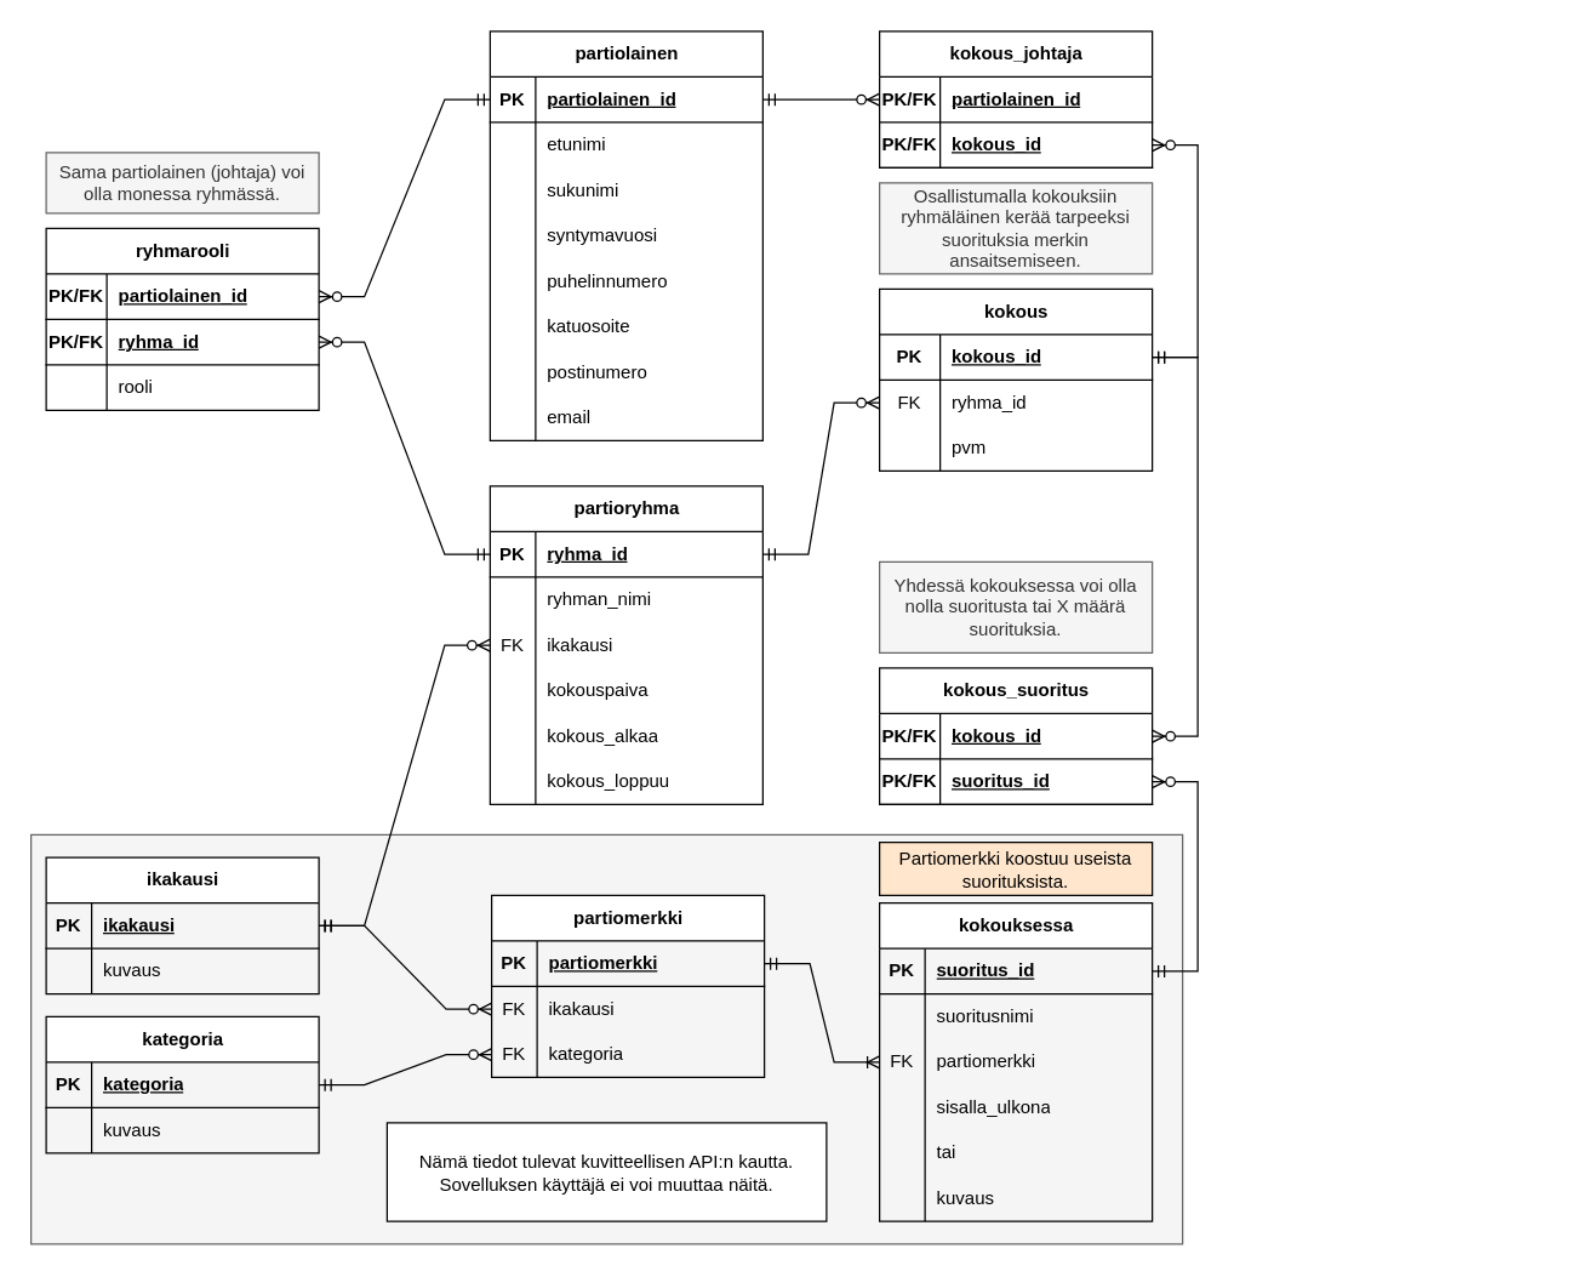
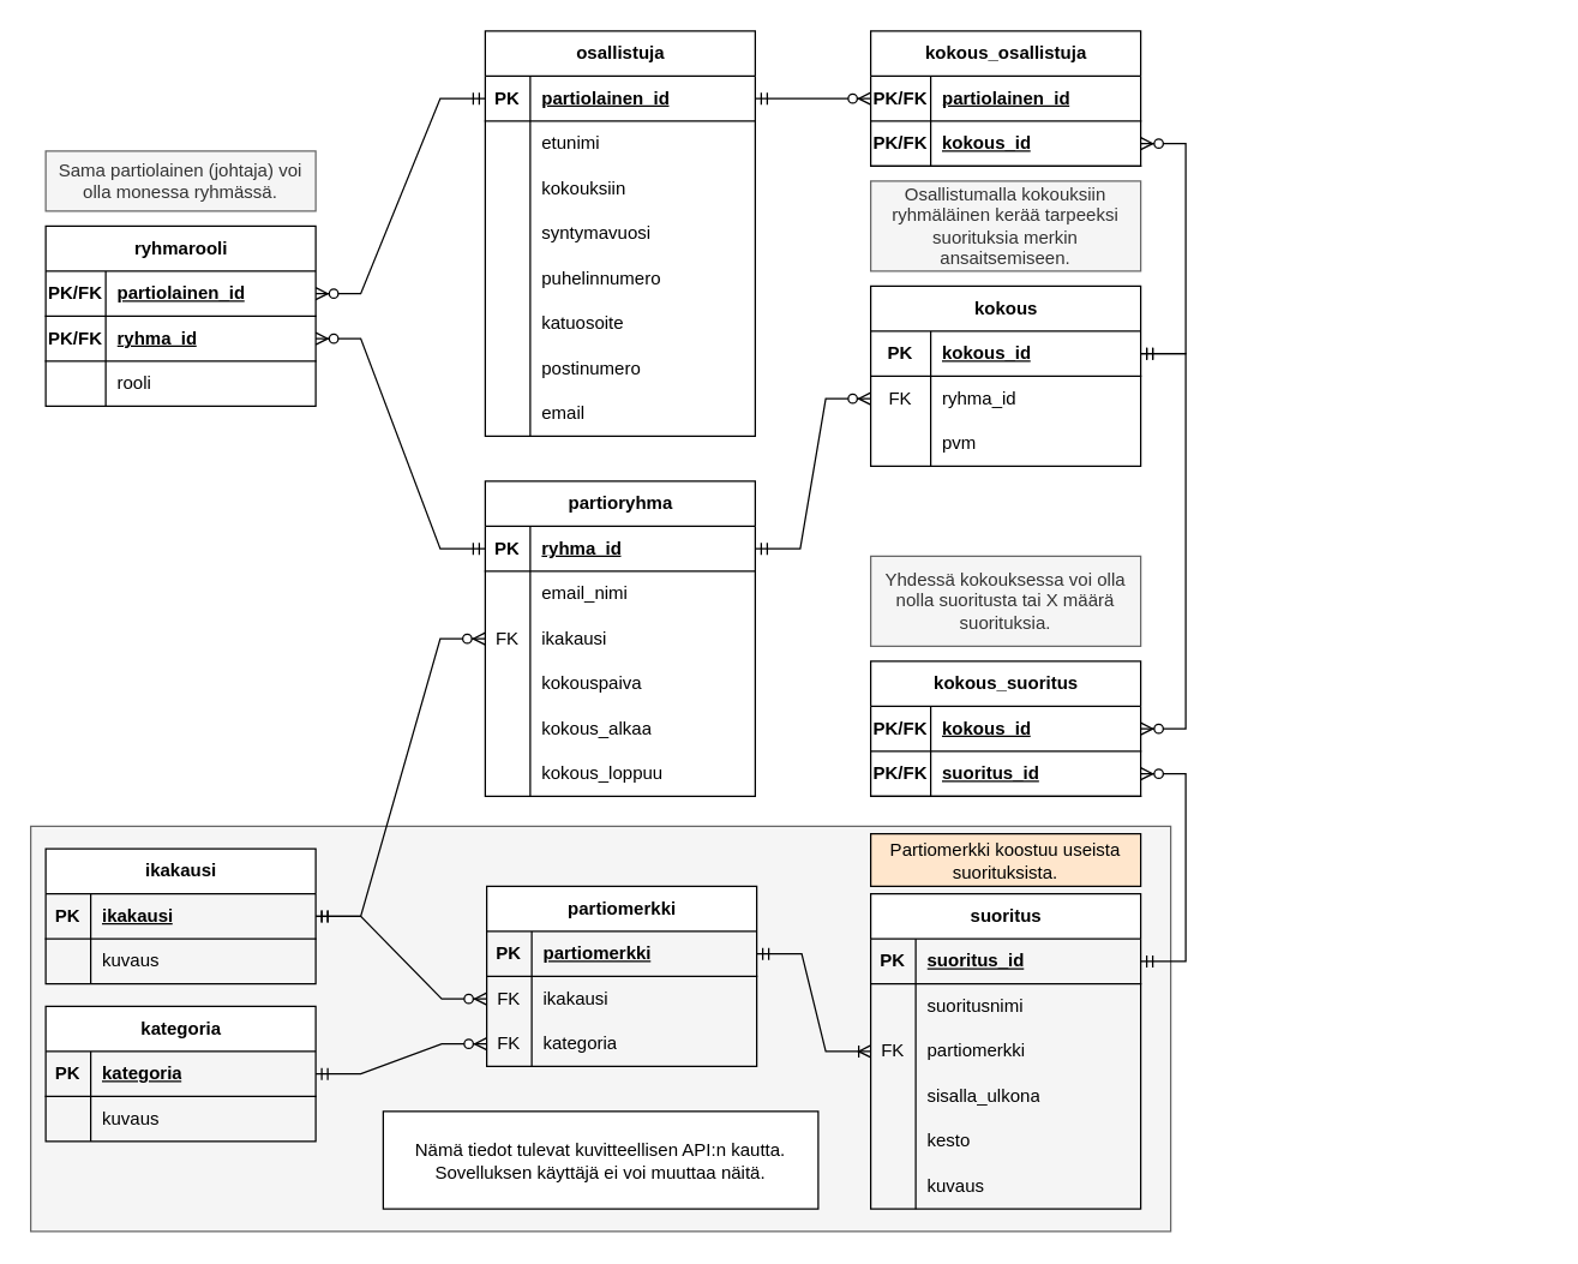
- <mxCell id="3" value="partiolainen" style="shape=table;startSize=30;container=1;collapsible=1;childLayout=tableLayout;fixedRows=1;rowLines=0;fontStyle=1;align=center;resizeLast=1;html=1;" parent="1" vertex="1"><mxGeometry x="323" y="20" width="180" height="270" as="geometry" /></mxCell>
+ <mxCell id="3" value="osallistuja" style="shape=table;startSize=30;container=1;collapsible=1;childLayout=tableLayout;fixedRows=1;rowLines=0;fontStyle=1;align=center;resizeLast=1;html=1;" parent="1" vertex="1"><mxGeometry x="323" y="20" width="180" height="270" as="geometry" /></mxCell>
- <mxCell id="114" value="kokous_johtaja" style="shape=table;startSize=30;container=1;collapsible=1;childLayout=tableLayout;fixedRows=1;rowLines=0;fontStyle=1;align=center;resizeLast=1;html=1;" vertex="1" parent="1"><mxGeometry x="580" y="20" width="180" height="90" as="geometry" /></mxCell>
+ <mxCell id="114" value="kokous_osallistuja" style="shape=table;startSize=30;container=1;collapsible=1;childLayout=tableLayout;fixedRows=1;rowLines=0;fontStyle=1;align=center;resizeLast=1;html=1;" vertex="1" parent="1"><mxGeometry x="580" y="20" width="180" height="90" as="geometry" /></mxCell>
- <mxCell id="12" value="sukunimi" style="shape=partialRectangle;connectable=0;fillColor=none;top=0;left=0;bottom=0;right=0;align=left;spacingLeft=6;overflow=hidden;whiteSpace=wrap;html=1;" parent="10" vertex="1"><mxGeometry x="30" width="150" height="30" as="geometry"><mxRectangle width="150" height="30" as="alternateBounds" /></mxGeometry></mxCell>
+ <mxCell id="12" value="kokouksiin" style="shape=partialRectangle;connectable=0;fillColor=none;top=0;left=0;bottom=0;right=0;align=left;spacingLeft=6;overflow=hidden;whiteSpace=wrap;html=1;" parent="10" vertex="1"><mxGeometry x="30" width="150" height="30" as="geometry"><mxRectangle width="150" height="30" as="alternateBounds" /></mxGeometry></mxCell>
- <mxCell id="64" value="ryhman_nimi" style="shape=partialRectangle;connectable=0;fillColor=none;top=0;left=0;bottom=0;right=0;align=left;spacingLeft=6;overflow=hidden;whiteSpace=wrap;html=1;" parent="62" vertex="1"><mxGeometry x="30" width="150" height="30" as="geometry"><mxRectangle width="150" height="30" as="alternateBounds" /></mxGeometry></mxCell>
+ <mxCell id="64" value="email_nimi" style="shape=partialRectangle;connectable=0;fillColor=none;top=0;left=0;bottom=0;right=0;align=left;spacingLeft=6;overflow=hidden;whiteSpace=wrap;html=1;" parent="62" vertex="1"><mxGeometry x="30" width="150" height="30" as="geometry"><mxRectangle width="150" height="30" as="alternateBounds" /></mxGeometry></mxCell>
- <mxCell id="38" value="kokouksessa" style="shape=table;startSize=30;container=1;collapsible=1;childLayout=tableLayout;fixedRows=1;rowLines=0;fontStyle=1;align=center;resizeLast=1;html=1;" parent="1" vertex="1"><mxGeometry x="580" y="595" width="180" height="210" as="geometry" /></mxCell>
+ <mxCell id="38" value="suoritus" style="shape=table;startSize=30;container=1;collapsible=1;childLayout=tableLayout;fixedRows=1;rowLines=0;fontStyle=1;align=center;resizeLast=1;html=1;" parent="1" vertex="1"><mxGeometry x="580" y="595" width="180" height="210" as="geometry" /></mxCell>
- <mxCell id="53" value="tai" style="shape=partialRectangle;connectable=0;fillColor=none;top=0;left=0;bottom=0;right=0;align=left;spacingLeft=6;overflow=hidden;whiteSpace=wrap;html=1;" parent="51" vertex="1"><mxGeometry x="30" width="150" height="30" as="geometry"><mxRectangle width="150" height="30" as="alternateBounds" /></mxGeometry></mxCell>
+ <mxCell id="53" value="kesto" style="shape=partialRectangle;connectable=0;fillColor=none;top=0;left=0;bottom=0;right=0;align=left;spacingLeft=6;overflow=hidden;whiteSpace=wrap;html=1;" parent="51" vertex="1"><mxGeometry x="30" width="150" height="30" as="geometry"><mxRectangle width="150" height="30" as="alternateBounds" /></mxGeometry></mxCell>
